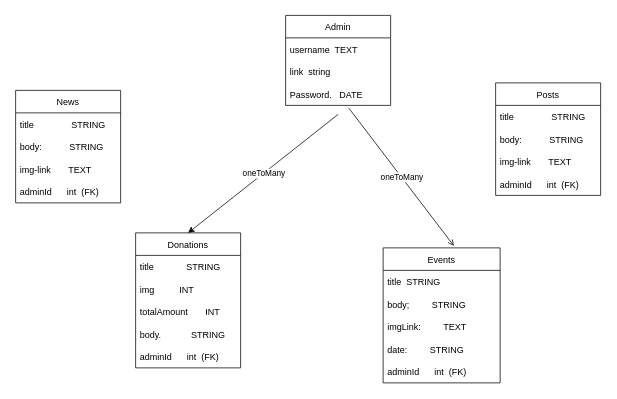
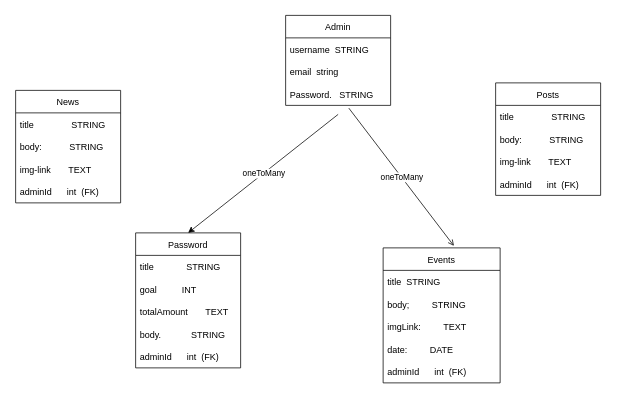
- <mxCell id="3" value="username  TEXT" style="text;strokeColor=none;fillColor=none;align=left;verticalAlign=middle;spacingLeft=4;spacingRight=4;overflow=hidden;points=[[0,0.5],[1,0.5]];portConstraint=eastwest;rotatable=0;" parent="2" vertex="1"><mxGeometry y="30" width="140" height="30" as="geometry" /></mxCell>
+ <mxCell id="3" value="username  STRING" style="text;strokeColor=none;fillColor=none;align=left;verticalAlign=middle;spacingLeft=4;spacingRight=4;overflow=hidden;points=[[0,0.5],[1,0.5]];portConstraint=eastwest;rotatable=0;" parent="2" vertex="1"><mxGeometry y="30" width="140" height="30" as="geometry" /></mxCell>
- <mxCell id="4" value="link  string" style="text;strokeColor=none;fillColor=none;align=left;verticalAlign=middle;spacingLeft=4;spacingRight=4;overflow=hidden;points=[[0,0.5],[1,0.5]];portConstraint=eastwest;rotatable=0;" parent="2" vertex="1"><mxGeometry y="60" width="140" height="30" as="geometry" /></mxCell>
+ <mxCell id="4" value="email  string" style="text;strokeColor=none;fillColor=none;align=left;verticalAlign=middle;spacingLeft=4;spacingRight=4;overflow=hidden;points=[[0,0.5],[1,0.5]];portConstraint=eastwest;rotatable=0;" parent="2" vertex="1"><mxGeometry y="60" width="140" height="30" as="geometry" /></mxCell>
- <mxCell id="5" value="Password.   DATE" style="text;strokeColor=none;fillColor=none;align=left;verticalAlign=middle;spacingLeft=4;spacingRight=4;overflow=hidden;points=[[0,0.5],[1,0.5]];portConstraint=eastwest;rotatable=0;" parent="2" vertex="1"><mxGeometry y="90" width="140" height="30" as="geometry" /></mxCell>
+ <mxCell id="5" value="Password.   STRING" style="text;strokeColor=none;fillColor=none;align=left;verticalAlign=middle;spacingLeft=4;spacingRight=4;overflow=hidden;points=[[0,0.5],[1,0.5]];portConstraint=eastwest;rotatable=0;" parent="2" vertex="1"><mxGeometry y="90" width="140" height="30" as="geometry" /></mxCell>
- <mxCell id="16" value="Donations" style="swimlane;fontStyle=0;childLayout=stackLayout;horizontal=1;startSize=30;horizontalStack=0;resizeParent=1;resizeParentMax=0;resizeLast=0;collapsible=1;marginBottom=0;" vertex="1" parent="1"><mxGeometry x="180" y="310" width="140" height="180" as="geometry" /></mxCell>
+ <mxCell id="16" value="Password" style="swimlane;fontStyle=0;childLayout=stackLayout;horizontal=1;startSize=30;horizontalStack=0;resizeParent=1;resizeParentMax=0;resizeLast=0;collapsible=1;marginBottom=0;" vertex="1" parent="1"><mxGeometry x="180" y="310" width="140" height="180" as="geometry" /></mxCell>
- <mxCell id="18" value="img          INT" style="text;strokeColor=none;fillColor=none;align=left;verticalAlign=middle;spacingLeft=4;spacingRight=4;overflow=hidden;points=[[0,0.5],[1,0.5]];portConstraint=eastwest;rotatable=0;" vertex="1" parent="16"><mxGeometry y="60" width="140" height="30" as="geometry" /></mxCell>
+ <mxCell id="18" value="goal          INT" style="text;strokeColor=none;fillColor=none;align=left;verticalAlign=middle;spacingLeft=4;spacingRight=4;overflow=hidden;points=[[0,0.5],[1,0.5]];portConstraint=eastwest;rotatable=0;" vertex="1" parent="16"><mxGeometry y="60" width="140" height="30" as="geometry" /></mxCell>
- <mxCell id="19" value="totalAmount       INT" style="text;strokeColor=none;fillColor=none;align=left;verticalAlign=middle;spacingLeft=4;spacingRight=4;overflow=hidden;points=[[0,0.5],[1,0.5]];portConstraint=eastwest;rotatable=0;" vertex="1" parent="16"><mxGeometry y="90" width="140" height="30" as="geometry" /></mxCell>
+ <mxCell id="19" value="totalAmount       TEXT" style="text;strokeColor=none;fillColor=none;align=left;verticalAlign=middle;spacingLeft=4;spacingRight=4;overflow=hidden;points=[[0,0.5],[1,0.5]];portConstraint=eastwest;rotatable=0;" vertex="1" parent="16"><mxGeometry y="90" width="140" height="30" as="geometry" /></mxCell>
- <mxCell id="26" value="date:         STRING" style="text;strokeColor=none;fillColor=none;align=left;verticalAlign=middle;spacingLeft=4;spacingRight=4;overflow=hidden;points=[[0,0.5],[1,0.5]];portConstraint=eastwest;rotatable=0;" vertex="1" parent="22"><mxGeometry y="120" width="156" height="30" as="geometry" /></mxCell>
+ <mxCell id="26" value="date:         DATE" style="text;strokeColor=none;fillColor=none;align=left;verticalAlign=middle;spacingLeft=4;spacingRight=4;overflow=hidden;points=[[0,0.5],[1,0.5]];portConstraint=eastwest;rotatable=0;" vertex="1" parent="22"><mxGeometry y="120" width="156" height="30" as="geometry" /></mxCell>
